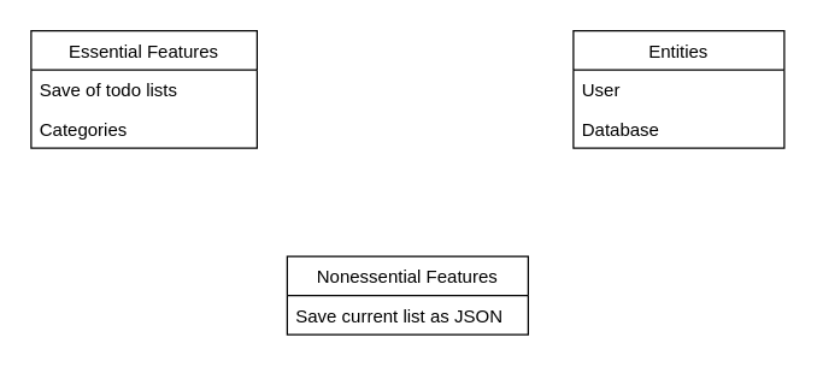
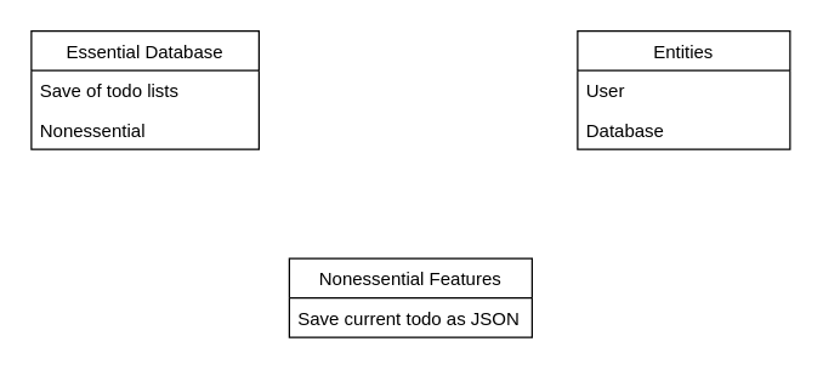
- <mxCell id="2" value="Essential Features" style="swimlane;fontStyle=0;childLayout=stackLayout;horizontal=1;startSize=26;horizontalStack=0;resizeParent=1;resizeParentMax=0;resizeLast=0;collapsible=1;marginBottom=0;" parent="1" vertex="1"><mxGeometry x="20" y="20" width="150" height="78" as="geometry" /></mxCell>
+ <mxCell id="2" value="Essential Database" style="swimlane;fontStyle=0;childLayout=stackLayout;horizontal=1;startSize=26;horizontalStack=0;resizeParent=1;resizeParentMax=0;resizeLast=0;collapsible=1;marginBottom=0;" parent="1" vertex="1"><mxGeometry x="20" y="20" width="150" height="78" as="geometry" /></mxCell>
- <mxCell id="4" value="Categories" style="text;strokeColor=none;fillColor=none;align=left;verticalAlign=top;spacingLeft=4;spacingRight=4;overflow=hidden;rotatable=0;points=[[0,0.5],[1,0.5]];portConstraint=eastwest;" parent="2" vertex="1"><mxGeometry y="52" width="150" height="26" as="geometry" /></mxCell>
+ <mxCell id="4" value="Nonessential" style="text;strokeColor=none;fillColor=none;align=left;verticalAlign=top;spacingLeft=4;spacingRight=4;overflow=hidden;rotatable=0;points=[[0,0.5],[1,0.5]];portConstraint=eastwest;" parent="2" vertex="1"><mxGeometry y="52" width="150" height="26" as="geometry" /></mxCell>
- <mxCell id="9" value="Save current list as JSON" style="text;strokeColor=none;fillColor=none;align=left;verticalAlign=top;spacingLeft=4;spacingRight=4;overflow=hidden;rotatable=0;points=[[0,0.5],[1,0.5]];portConstraint=eastwest;" parent="8" vertex="1"><mxGeometry y="26" width="160" height="26" as="geometry" /></mxCell>
+ <mxCell id="9" value="Save current todo as JSON" style="text;strokeColor=none;fillColor=none;align=left;verticalAlign=top;spacingLeft=4;spacingRight=4;overflow=hidden;rotatable=0;points=[[0,0.5],[1,0.5]];portConstraint=eastwest;" parent="8" vertex="1"><mxGeometry y="26" width="160" height="26" as="geometry" /></mxCell>
